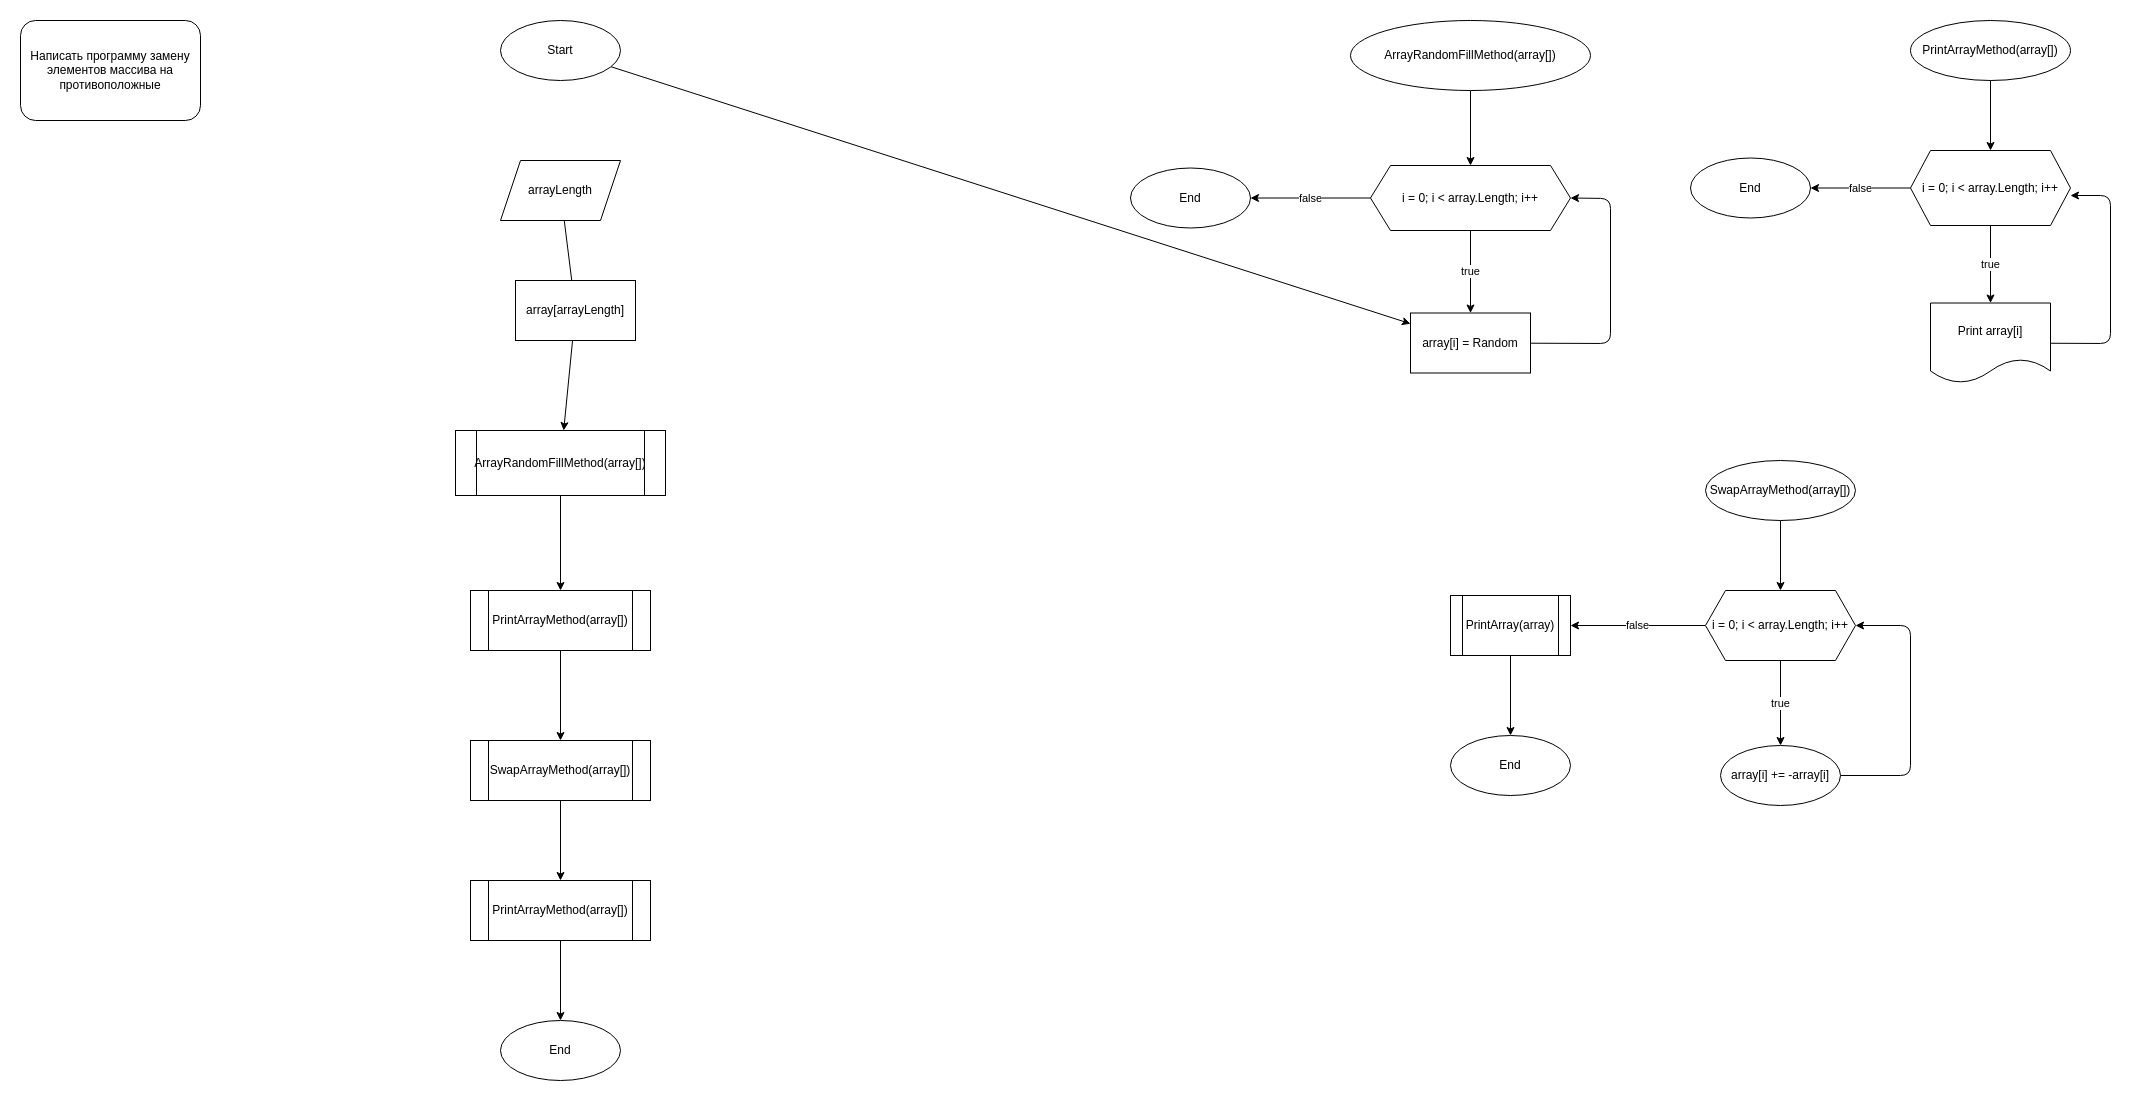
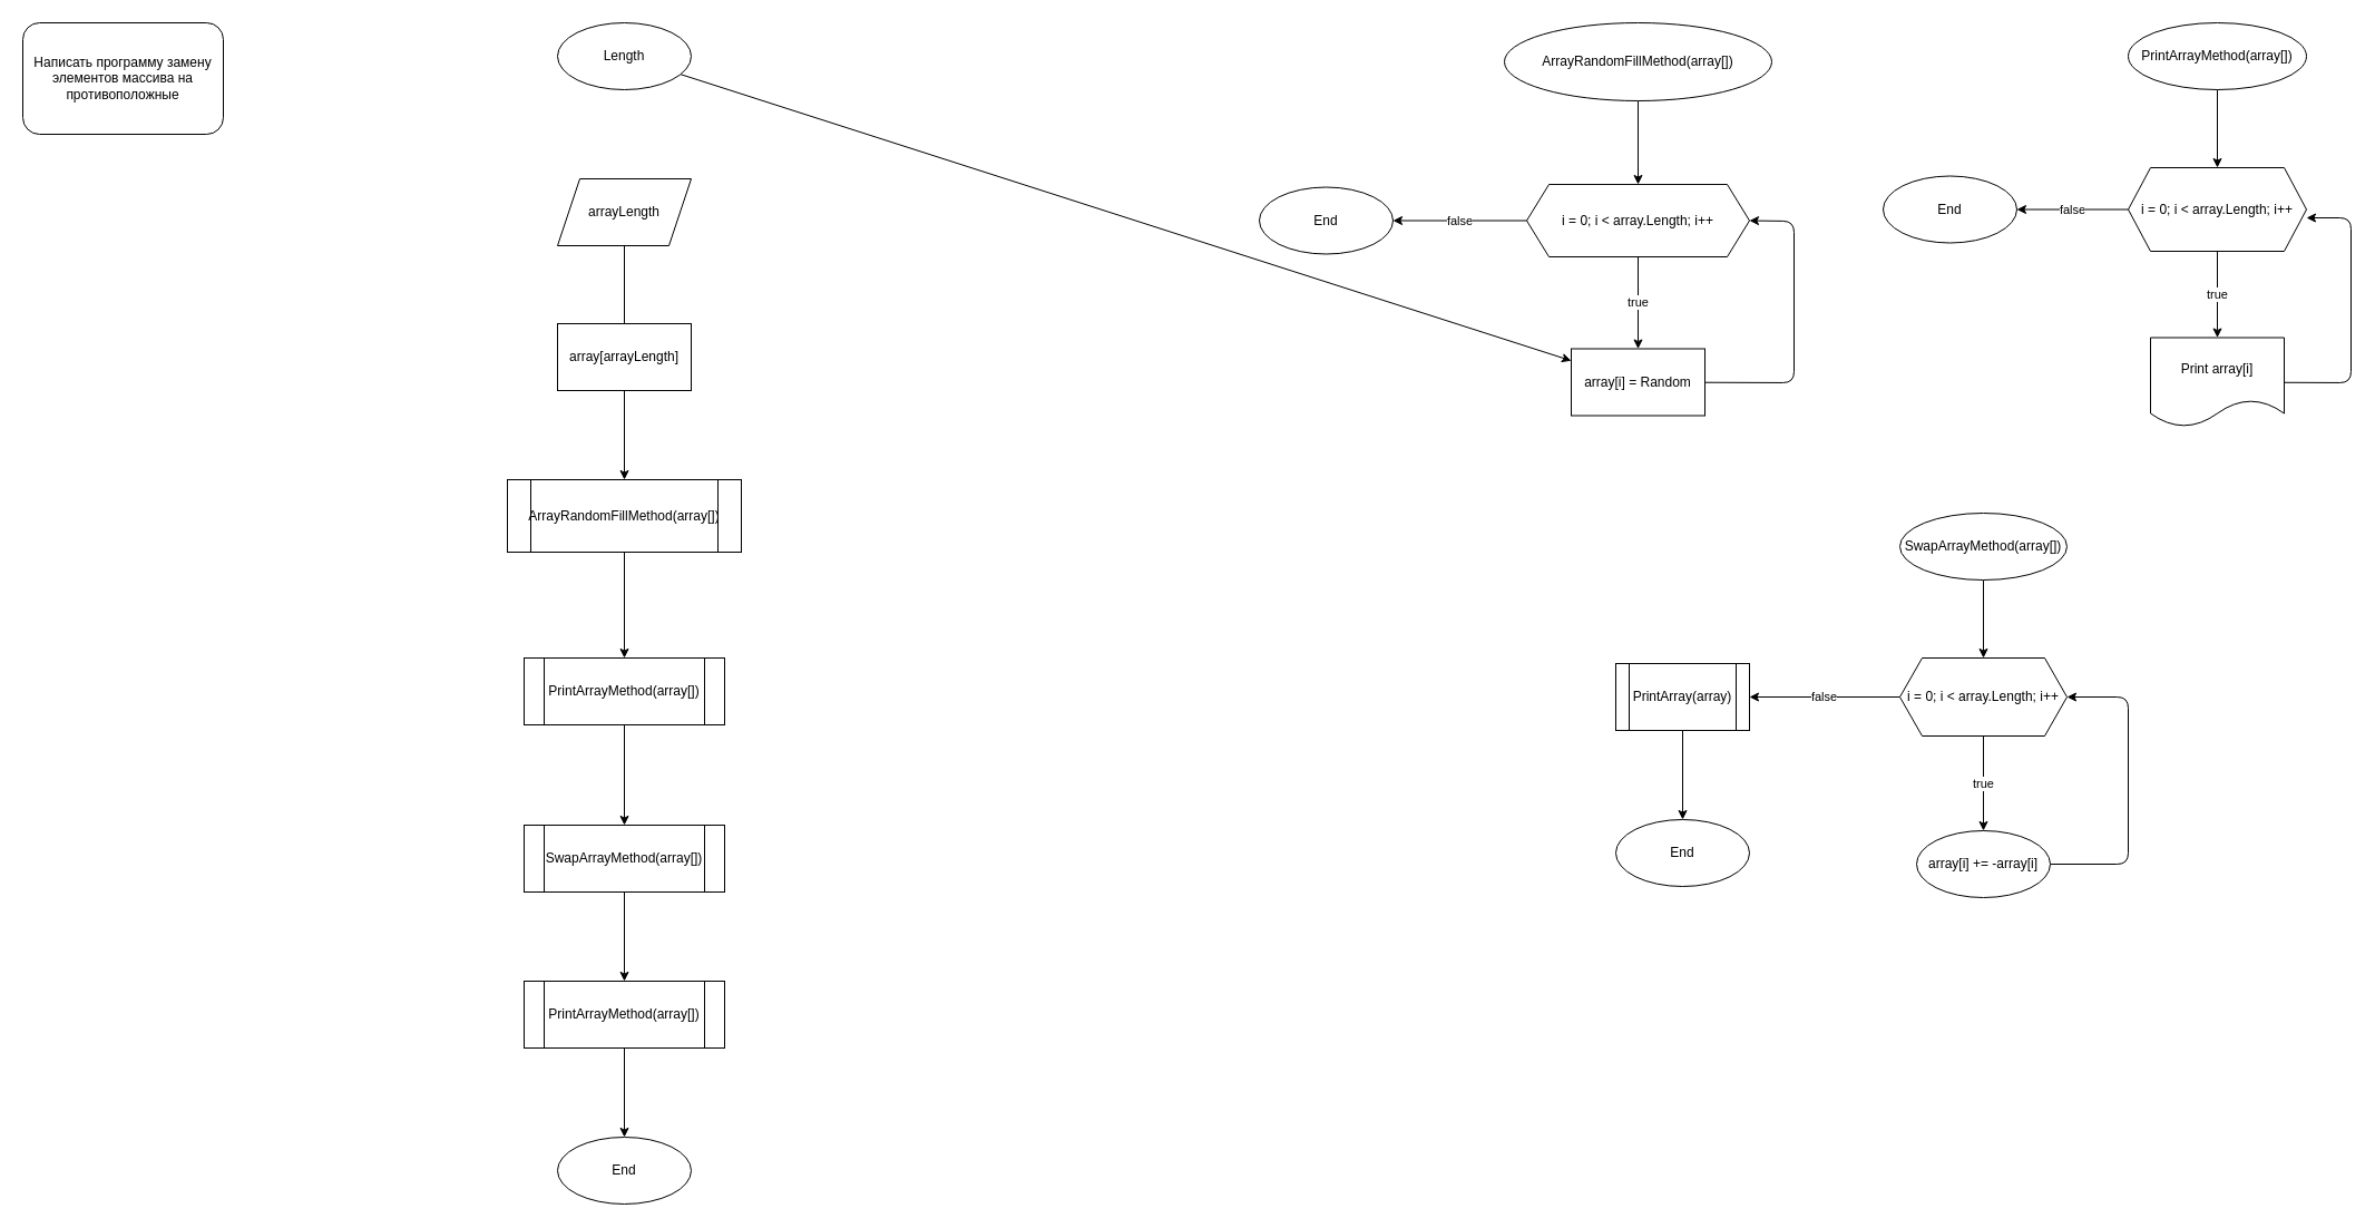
- <mxCell id="4" value="Start" style="ellipse;whiteSpace=wrap;html=1;" vertex="1" parent="1"><mxGeometry x="500" y="20" width="120" height="60" as="geometry" /></mxCell>
+ <mxCell id="4" value="Length" style="ellipse;whiteSpace=wrap;html=1;" vertex="1" parent="1"><mxGeometry x="500" y="20" width="120" height="60" as="geometry" /></mxCell>
- <mxCell id="6" value="array[arrayLength]" style="whiteSpace=wrap;html=1;" vertex="1" parent="1"><mxGeometry x="515" y="280" width="120" height="60" as="geometry" /></mxCell>
+ <mxCell id="6" value="array[arrayLength]" style="whiteSpace=wrap;html=1;" vertex="1" parent="1"><mxGeometry x="500" y="290" width="120" height="60" as="geometry" /></mxCell>
